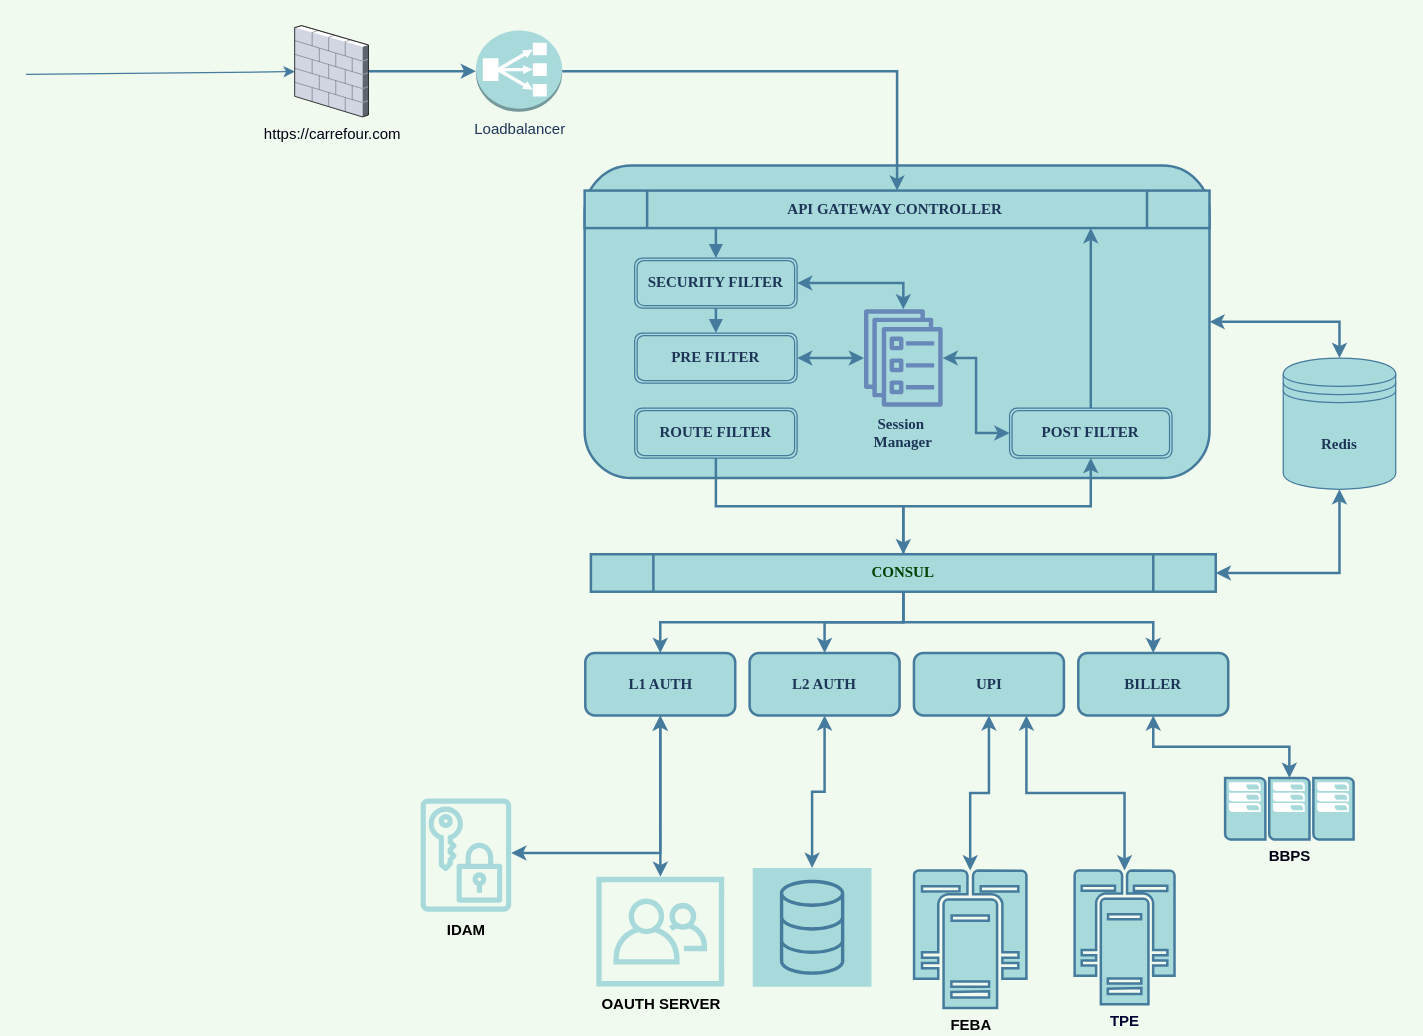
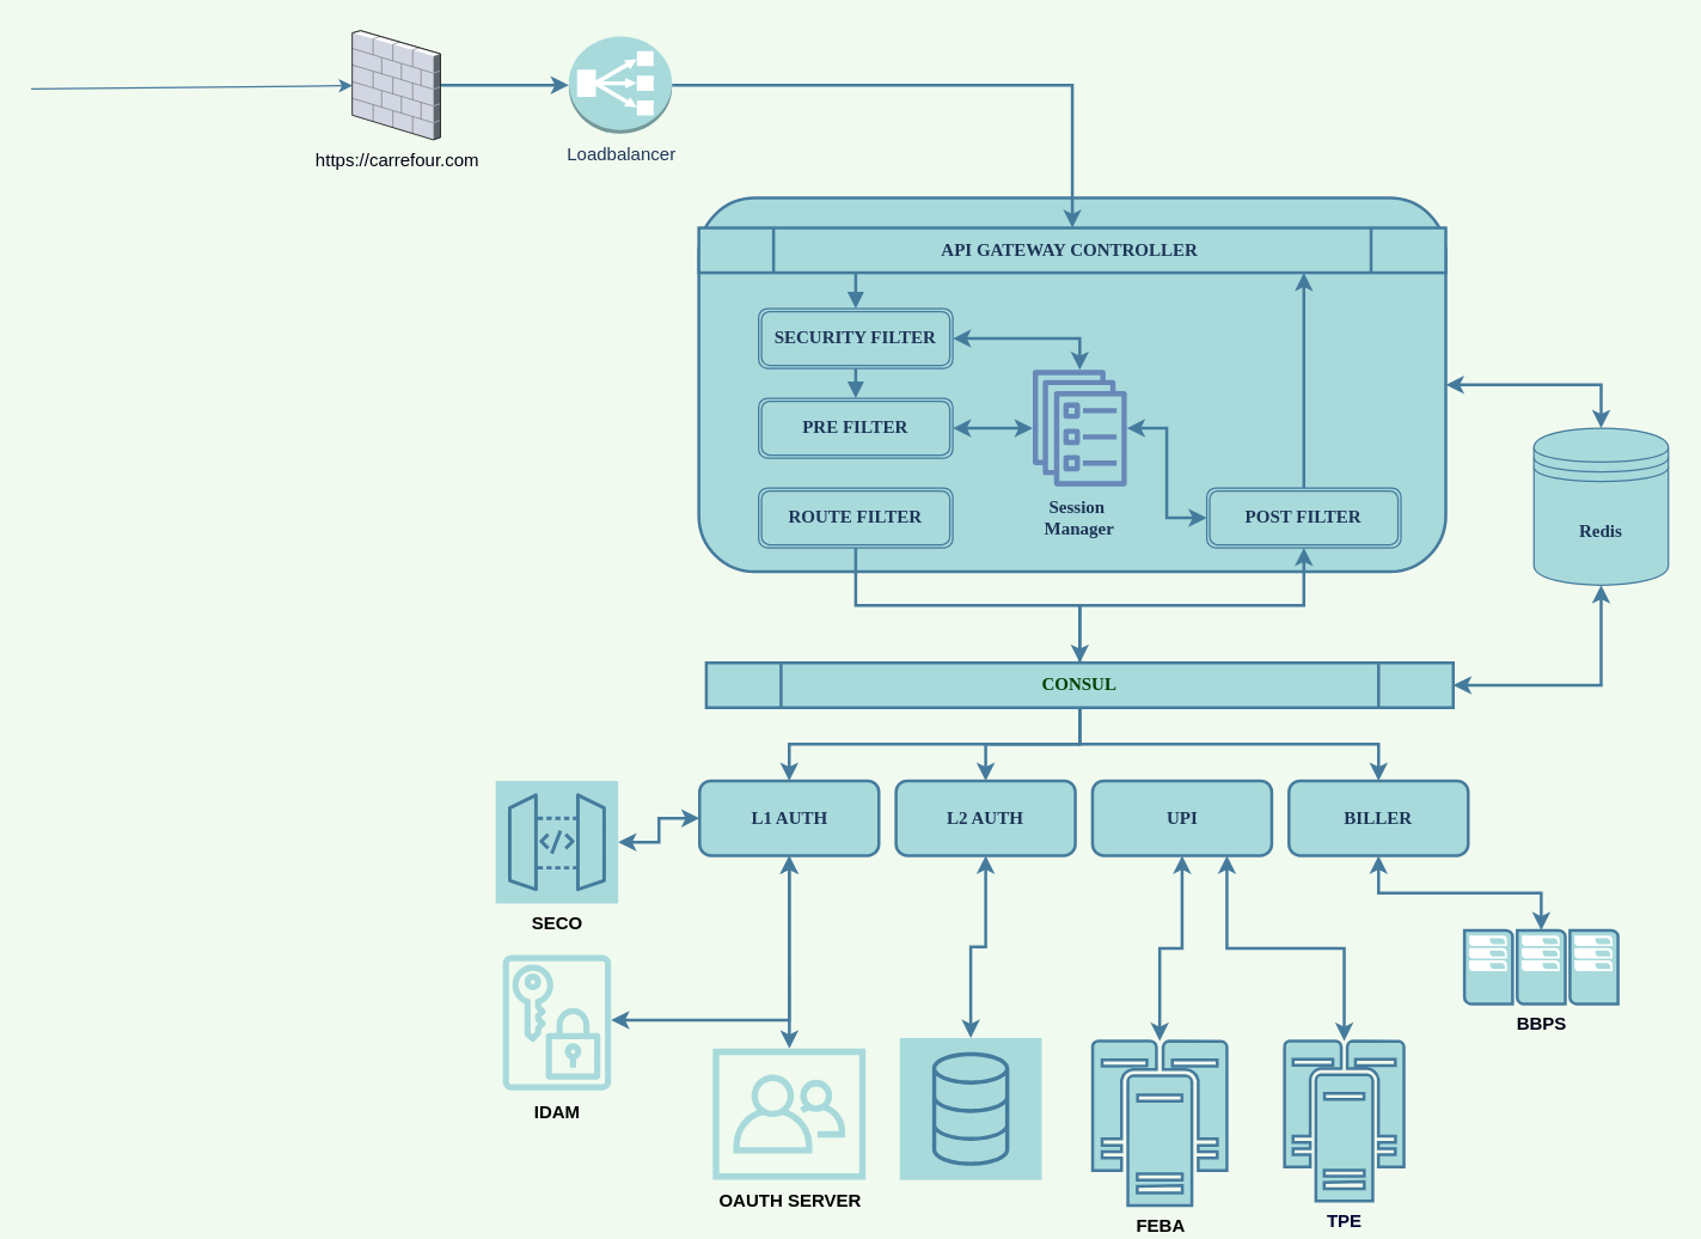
+ <mxCell id="2" style="edgeStyle=orthogonalEdgeStyle;rounded=0;orthogonalLoop=1;jettySize=auto;html=1;startArrow=classic;startFill=1;endArrow=classic;endFill=1;strokeWidth=2;strokeColor=#457B9D;fontColor=#1D3557;labelBackgroundColor=#F1FAEE;" parent="1" source="5" target="45" edge="1"><mxGeometry relative="1" as="geometry" /></mxCell>
+ <mxCell id="45" value="&lt;font color=&quot;#000000&quot;&gt;&lt;b&gt;SECO&lt;/b&gt;&lt;/font&gt;" style="outlineConnect=0;gradientDirection=north;dashed=0;verticalLabelPosition=bottom;verticalAlign=top;align=center;html=1;fontSize=12;fontStyle=0;aspect=fixed;shape=mxgraph.aws4.resourceIcon;resIcon=mxgraph.aws4.api_gateway;fillColor=#A8DADC;strokeColor=#457B9D;fontColor=#1D3557;" parent="1" vertex="1"><mxGeometry x="331" y="522" width="82" height="82" as="geometry" /></mxCell>
